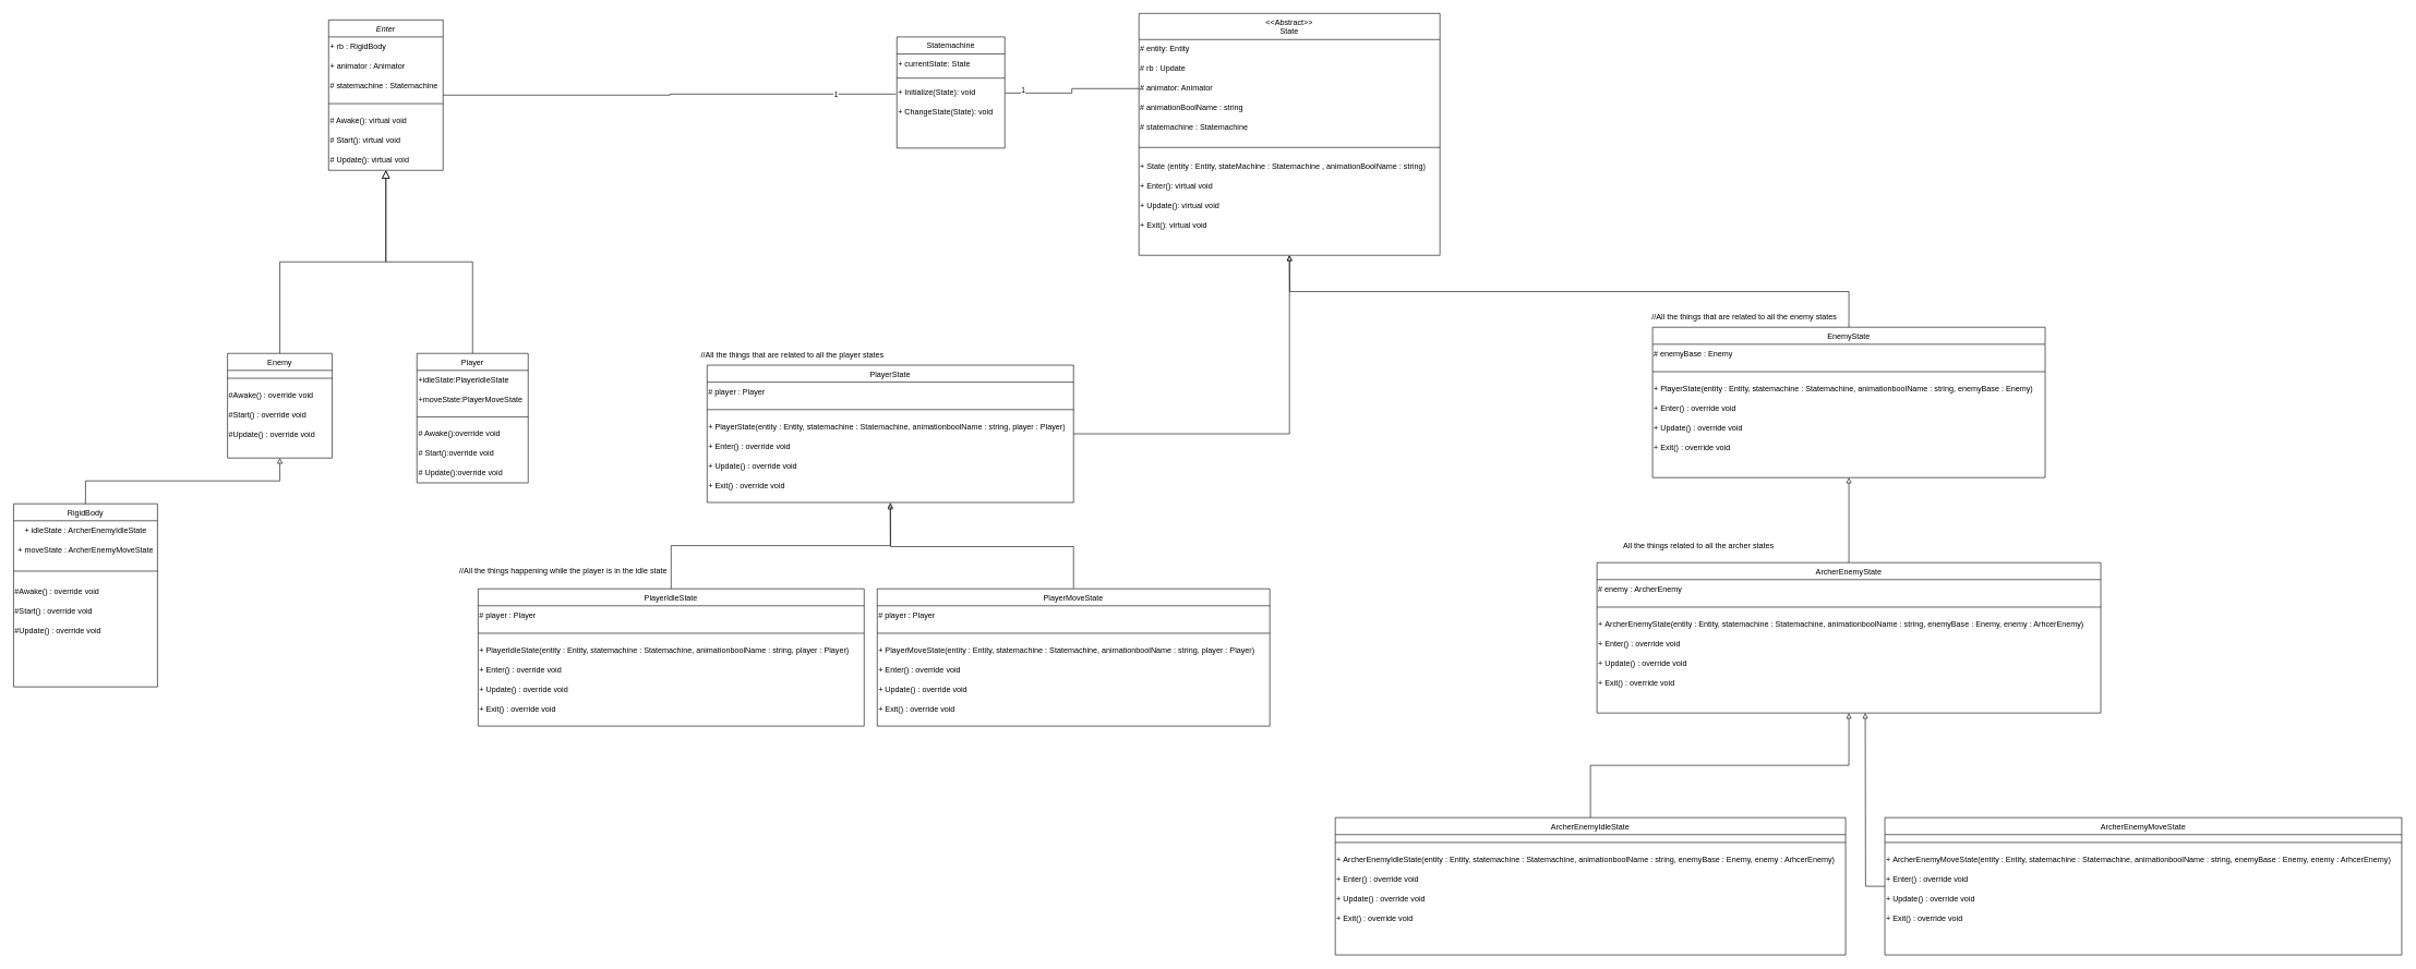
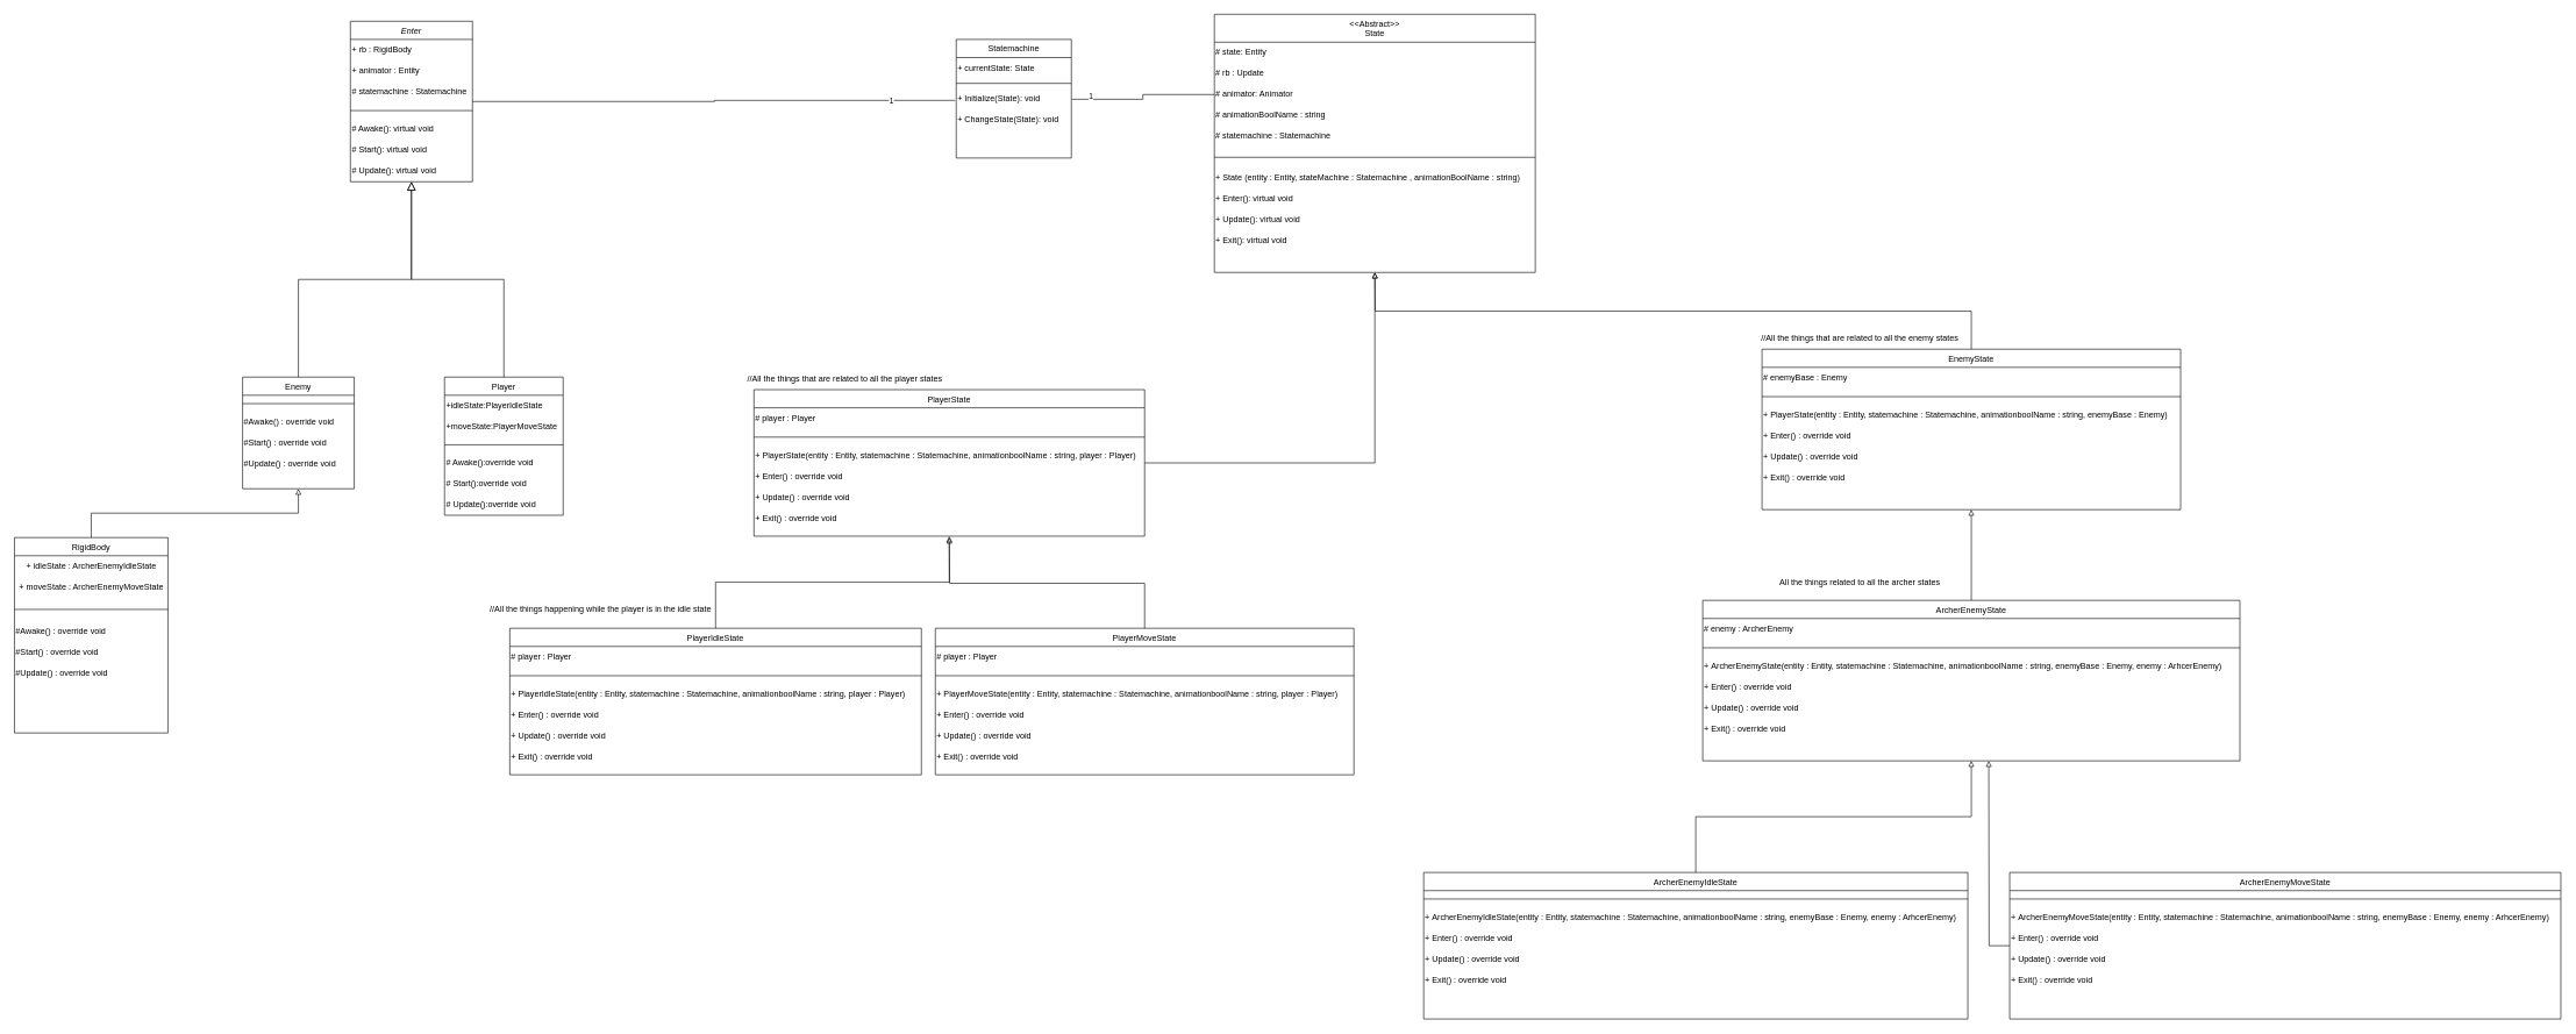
- <mxCell id="25" value="# entity: Entity" style="text;html=1;align=left;verticalAlign=middle;resizable=0;points=[];autosize=1;strokeColor=none;fillColor=none;" vertex="1" parent="24"><mxGeometry y="40" width="460" height="30" as="geometry" /></mxCell>
+ <mxCell id="25" value="# state: Entity" style="text;html=1;align=left;verticalAlign=middle;resizable=0;points=[];autosize=1;strokeColor=none;fillColor=none;" vertex="1" parent="24"><mxGeometry y="40" width="460" height="30" as="geometry" /></mxCell>
- <mxCell id="4" value="+ animator : Animator" style="text;html=1;align=left;verticalAlign=middle;resizable=0;points=[];autosize=1;strokeColor=none;fillColor=none;" vertex="1" parent="2"><mxGeometry y="56" width="175" height="30" as="geometry" /></mxCell>
+ <mxCell id="4" value="+ animator : Entity" style="text;html=1;align=left;verticalAlign=middle;resizable=0;points=[];autosize=1;strokeColor=none;fillColor=none;" vertex="1" parent="2"><mxGeometry y="56" width="175" height="30" as="geometry" /></mxCell>
- <mxCell id="95" value="All the things related to all the archer states" style="text;html=1;align=center;verticalAlign=middle;resizable=0;points=[];autosize=1;strokeColor=none;fillColor=none;" vertex="1" parent="1"><mxGeometry x="2470" y="820" width="250" height="30" as="geometry" /></mxCell>
+ <mxCell id="95" value="All the things related to all the archer states" style="text;html=1;align=center;verticalAlign=middle;resizable=0;points=[];autosize=1;strokeColor=none;fillColor=none;" vertex="1" parent="1"><mxGeometry x="2540" y="820" width="250" height="30" as="geometry" /></mxCell>
